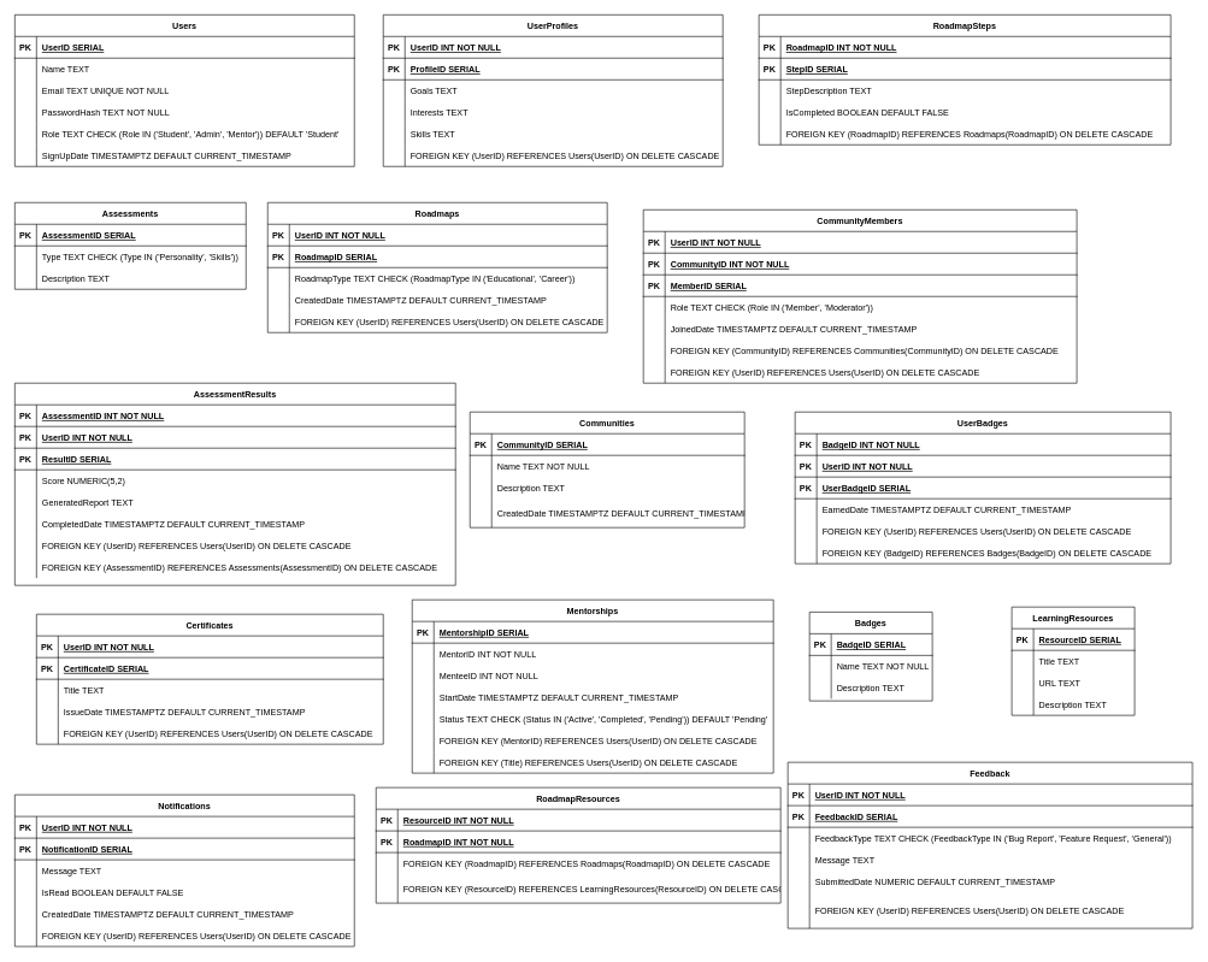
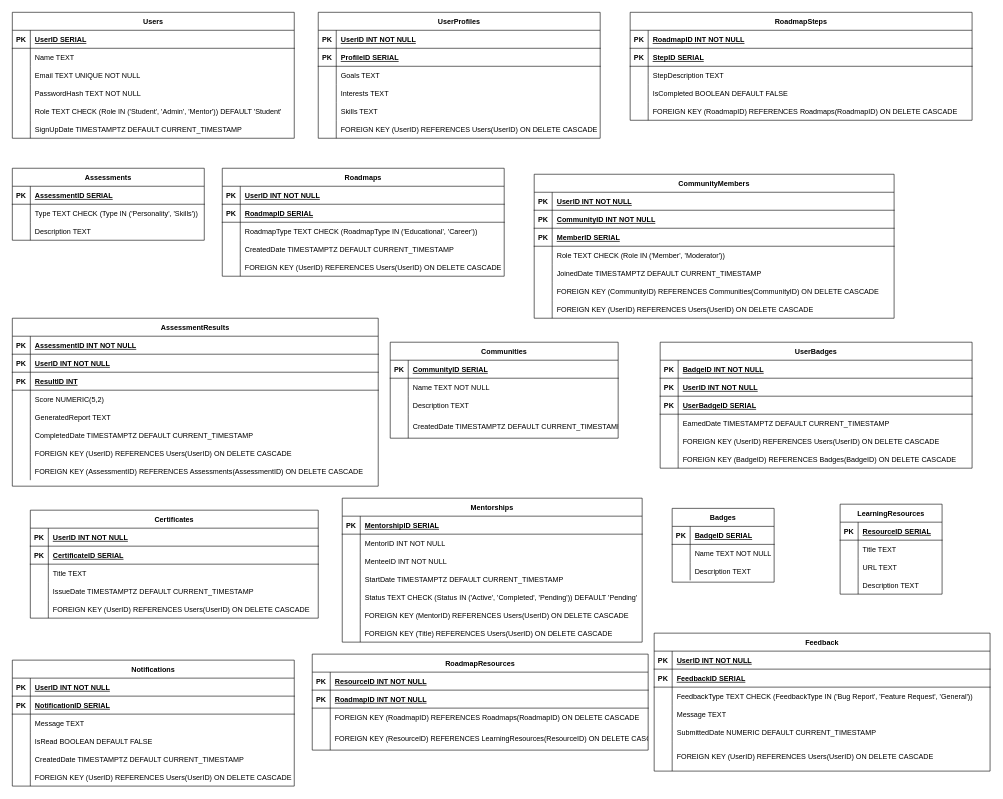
- <mxCell id="59" value="ResultID SERIAL " style="shape=partialRectangle;overflow=hidden;connectable=0;fillColor=none;align=left;strokeColor=inherit;top=0;left=0;bottom=0;right=0;spacingLeft=6;fontStyle=5;" vertex="1" parent="57"><mxGeometry x="30" width="580" height="30" as="geometry"><mxRectangle width="580" height="30" as="alternateBounds" /></mxGeometry></mxCell>
+ <mxCell id="59" value="ResultID INT " style="shape=partialRectangle;overflow=hidden;connectable=0;fillColor=none;align=left;strokeColor=inherit;top=0;left=0;bottom=0;right=0;spacingLeft=6;fontStyle=5;" vertex="1" parent="57"><mxGeometry x="30" width="580" height="30" as="geometry"><mxRectangle width="580" height="30" as="alternateBounds" /></mxGeometry></mxCell>
